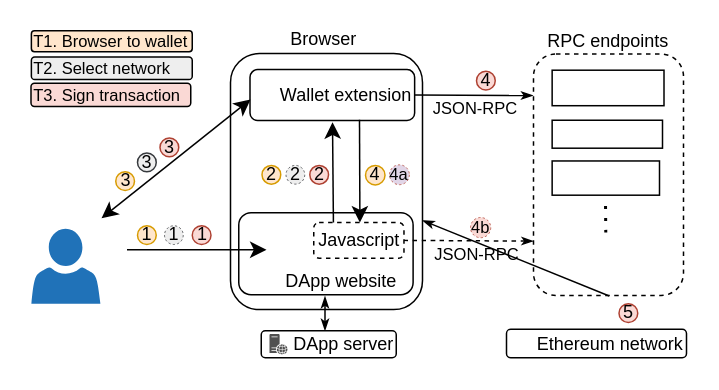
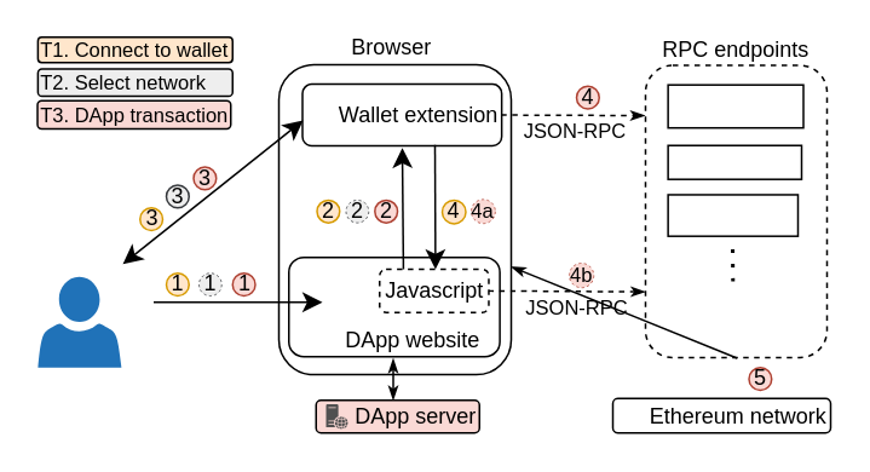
- <mxCell id="46" value="T1. Browser to wallet" style="text;html=1;align=left;verticalAlign=middle;whiteSpace=wrap;rounded=1;fontSize=11;strokeColor=default;fillColor=#FFE6CC;" vertex="1" parent="1"><mxGeometry x="20.25" y="20" width="107.25" height="14" as="geometry" /></mxCell>
+ <mxCell id="46" value="T1. Connect to wallet" style="text;html=1;align=left;verticalAlign=middle;whiteSpace=wrap;rounded=1;fontSize=11;strokeColor=default;fillColor=#FFE6CC;" vertex="1" parent="1"><mxGeometry x="20.25" y="20" width="107.25" height="14" as="geometry" /></mxCell>
- <mxCell id="48" value="T3. Sign transaction" style="text;html=1;align=left;verticalAlign=middle;whiteSpace=wrap;rounded=1;fontSize=11;strokeColor=default;fillColor=#FAD9D5;" vertex="1" parent="1"><mxGeometry x="20" y="55" width="106.5" height="15.5" as="geometry" /></mxCell>
+ <mxCell id="48" value="T3. DApp transaction" style="text;html=1;align=left;verticalAlign=middle;whiteSpace=wrap;rounded=1;fontSize=11;strokeColor=default;fillColor=#FAD9D5;" vertex="1" parent="1"><mxGeometry x="20" y="55" width="106.5" height="15.5" as="geometry" /></mxCell>
- <mxCell id="20" style="edgeStyle=none;curved=1;rounded=0;orthogonalLoop=1;jettySize=auto;html=1;exitX=1;exitY=0.5;exitDx=0;exitDy=0;fontSize=12;startSize=5;endSize=5;entryX=-0.003;entryY=0.172;entryDx=0;entryDy=0;entryPerimeter=0;startArrow=none;startFill=0;endArrow=classicThin;endFill=1;strokeWidth=1;spacing=2;" edge="1" parent="1" source="6" target="24"><mxGeometry relative="1" as="geometry"><mxPoint x="276.156" y="80" as="sourcePoint" /><mxPoint x="369" y="80.138" as="targetPoint" /></mxGeometry></mxCell>
+ <mxCell id="20" style="edgeStyle=none;curved=1;rounded=0;orthogonalLoop=1;jettySize=auto;html=1;exitX=1;exitY=0.5;exitDx=0;exitDy=0;fontSize=12;startSize=5;endSize=5;entryX=-0.003;entryY=0.172;entryDx=0;entryDy=0;entryPerimeter=0;startArrow=none;startFill=0;endArrow=classicThin;endFill=1;strokeWidth=1;spacing=2;dashed=1;" edge="1" parent="1" source="6" target="24"><mxGeometry relative="1" as="geometry"><mxPoint x="276.156" y="80" as="sourcePoint" /><mxPoint x="369" y="80.138" as="targetPoint" /></mxGeometry></mxCell>
- <mxCell id="18" value="4a" style="ellipse;whiteSpace=wrap;html=1;aspect=fixed;fillColor=#e1d5e7;strokeColor=#ae4132;strokeWidth=0.5;dashed=1;fontSize=11;spacing=2;" vertex="1" parent="2"><mxGeometry x="123" y="89.37" width="13.25" height="13.25" as="geometry" /></mxCell>
+ <mxCell id="18" value="4a" style="ellipse;whiteSpace=wrap;html=1;aspect=fixed;fillColor=#fad9d5;strokeColor=#ae4132;strokeWidth=0.5;dashed=1;fontSize=11;spacing=2;" vertex="1" parent="2"><mxGeometry x="123" y="89.37" width="13.25" height="13.25" as="geometry" /></mxCell>
- <mxCell id="43" value="DApp server" style="rounded=1;whiteSpace=wrap;html=1;align=right;strokeColor=default;spacing=2;" vertex="1" parent="1"><mxGeometry x="173.5" y="220" width="90" height="18" as="geometry" /></mxCell>
+ <mxCell id="43" value="DApp server" style="rounded=1;whiteSpace=wrap;html=1;align=right;strokeColor=default;spacing=2;fillColor=#fad9d5;" vertex="1" parent="1"><mxGeometry x="173.5" y="220" width="90" height="18" as="geometry" /></mxCell>
